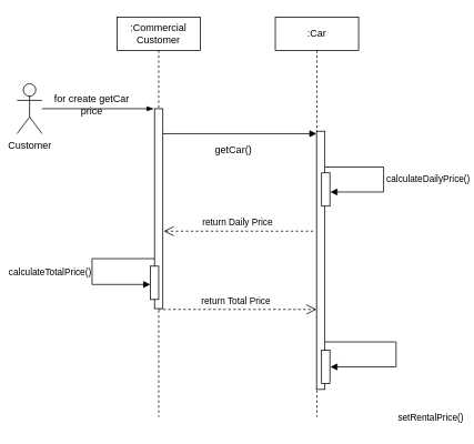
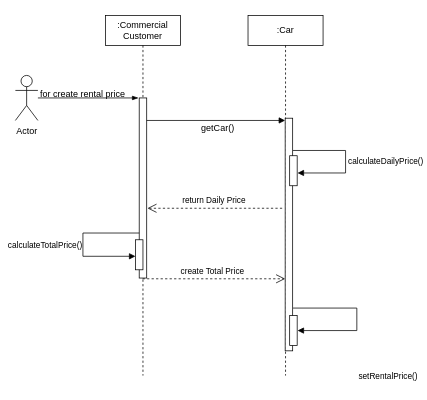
- <mxCell id="13" value="for create getCar price" style="text;html=1;strokeColor=none;fillColor=none;align=center;verticalAlign=middle;whiteSpace=wrap;rounded=0;" parent="1" vertex="1"><mxGeometry x="50" y="120" width="120" height="10" as="geometry" /></mxCell>
+ <mxCell id="13" value="for create rental price" style="text;html=1;strokeColor=none;fillColor=none;align=center;verticalAlign=middle;whiteSpace=wrap;rounded=0;" parent="1" vertex="1"><mxGeometry x="50" y="120" width="120" height="10" as="geometry" /></mxCell>
- <mxCell id="12" value="Customer" style="shape=umlActor;verticalLabelPosition=bottom;verticalAlign=top;html=1;" parent="1" vertex="1"><mxGeometry x="20" y="100" width="30" height="60" as="geometry" /></mxCell>
+ <mxCell id="12" value="Actor" style="shape=umlActor;verticalLabelPosition=bottom;verticalAlign=top;html=1;" parent="1" vertex="1"><mxGeometry x="20" y="100" width="30" height="60" as="geometry" /></mxCell>
- <mxCell id="14" value="getCar()" style="text;html=1;strokeColor=none;fillColor=none;align=center;verticalAlign=middle;whiteSpace=wrap;rounded=0;" parent="1" vertex="1"><mxGeometry x="250" y="170" width="60" height="20" as="geometry" /></mxCell>
+ <mxCell id="14" value="getCar()" style="text;html=1;strokeColor=none;fillColor=none;align=center;verticalAlign=middle;whiteSpace=wrap;rounded=0;" parent="1" vertex="1"><mxGeometry x="260" y="160" width="60" height="20" as="geometry" /></mxCell>
- <mxCell id="21" value="return Total Price" style="text;html=1;strokeColor=none;fillColor=none;align=center;verticalAlign=middle;whiteSpace=wrap;rounded=0;fontFamily=Helvetica;fontSize=11;fontColor=default;" parent="1" vertex="1"><mxGeometry x="238" y="351" width="90" height="20" as="geometry" /></mxCell>
+ <mxCell id="21" value="create Total Price" style="text;html=1;strokeColor=none;fillColor=none;align=center;verticalAlign=middle;whiteSpace=wrap;rounded=0;fontFamily=Helvetica;fontSize=11;fontColor=default;" parent="1" vertex="1"><mxGeometry x="238" y="351" width="90" height="20" as="geometry" /></mxCell>
